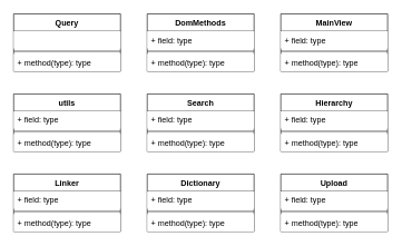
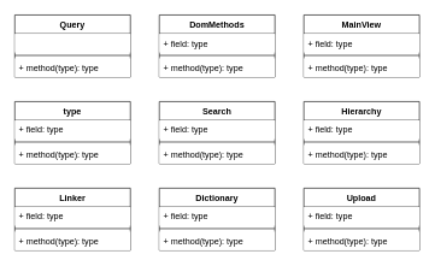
- <mxCell id="14" value="utils" style="swimlane;fontStyle=1;align=center;verticalAlign=top;childLayout=stackLayout;horizontal=1;startSize=26;horizontalStack=0;resizeParent=1;resizeParentMax=0;resizeLast=0;collapsible=1;marginBottom=0;" vertex="1" parent="1"><mxGeometry x="20" y="140" width="160" height="86" as="geometry" /></mxCell>
+ <mxCell id="14" value="type" style="swimlane;fontStyle=1;align=center;verticalAlign=top;childLayout=stackLayout;horizontal=1;startSize=26;horizontalStack=0;resizeParent=1;resizeParentMax=0;resizeLast=0;collapsible=1;marginBottom=0;" vertex="1" parent="1"><mxGeometry x="20" y="140" width="160" height="86" as="geometry" /></mxCell>
